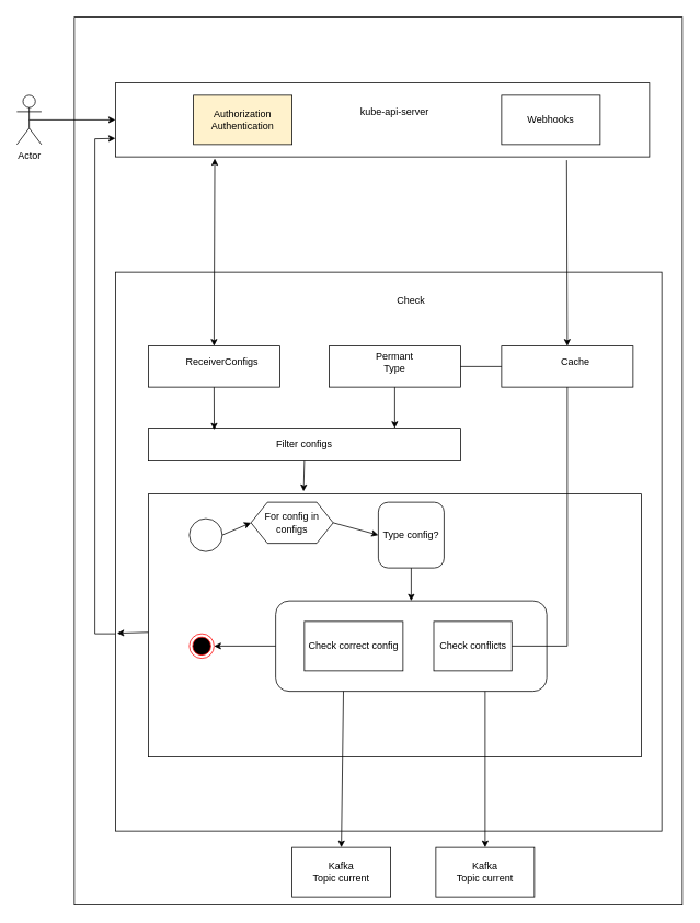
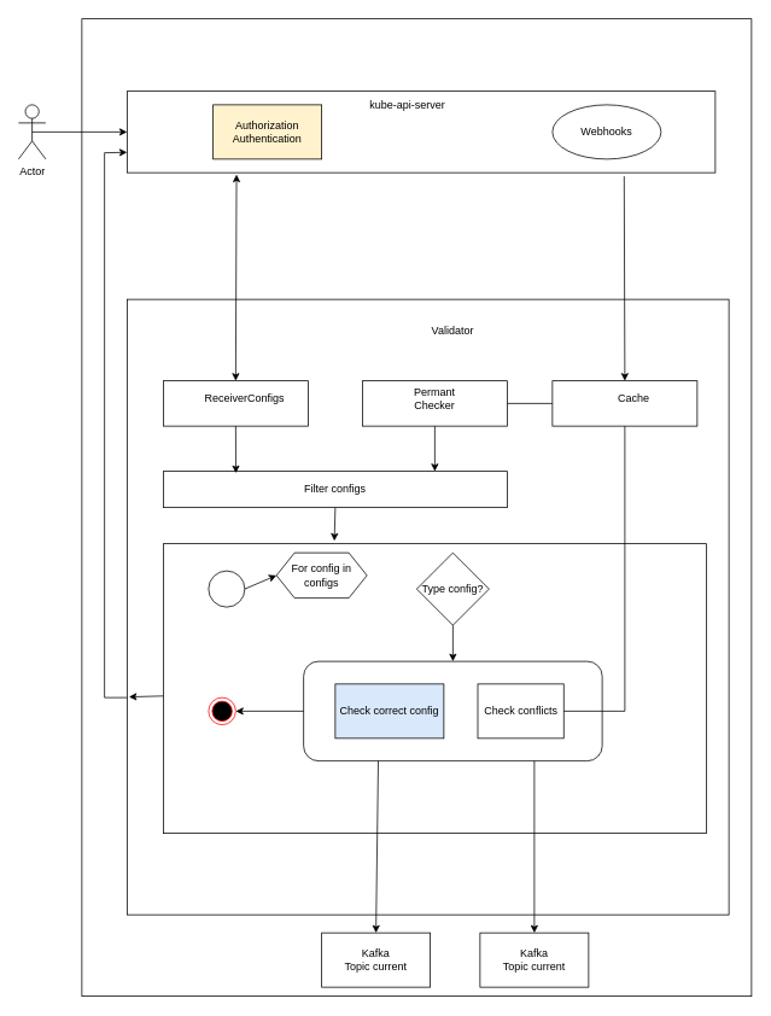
- <mxCell id="4" value="kube-api-server" style="text;html=1;strokeColor=none;fillColor=none;align=center;verticalAlign=middle;whiteSpace=wrap;rounded=0;" vertex="1" parent="1"><mxGeometry x="430" y="120" width="100" height="30" as="geometry" /></mxCell>
+ <mxCell id="4" value="kube-api-server" style="text;html=1;strokeColor=none;fillColor=none;align=center;verticalAlign=middle;whiteSpace=wrap;rounded=0;" vertex="1" parent="1"><mxGeometry x="400" y="100" width="100" height="30" as="geometry" /></mxCell>
- <mxCell id="42" value="Webhooks" style="rounded=0;whiteSpace=wrap;html=1;" vertex="1" parent="1"><mxGeometry x="610" y="115" width="120" height="60" as="geometry" /></mxCell>
+ <mxCell id="42" value="Webhooks" style="ellipse;whiteSpace=wrap;html=1;" vertex="1" parent="1"><mxGeometry x="610" y="115" width="120" height="60" as="geometry" /></mxCell>
- <mxCell id="6" value="Check" style="text;html=1;strokeColor=none;fillColor=none;align=center;verticalAlign=middle;whiteSpace=wrap;rounded=0;" vertex="1" parent="1"><mxGeometry x="470" y="350" width="60" height="30" as="geometry" /></mxCell>
+ <mxCell id="6" value="Validator" style="text;html=1;strokeColor=none;fillColor=none;align=center;verticalAlign=middle;whiteSpace=wrap;rounded=0;" vertex="1" parent="1"><mxGeometry x="470" y="350" width="60" height="30" as="geometry" /></mxCell>
- <mxCell id="15" value="Permant Type" style="text;html=1;strokeColor=none;fillColor=none;align=center;verticalAlign=middle;whiteSpace=wrap;rounded=0;" vertex="1" parent="1"><mxGeometry x="450" y="425" width="60" height="30" as="geometry" /></mxCell>
+ <mxCell id="15" value="Permant Checker" style="text;html=1;strokeColor=none;fillColor=none;align=center;verticalAlign=middle;whiteSpace=wrap;rounded=0;" vertex="1" parent="1"><mxGeometry x="450" y="425" width="60" height="30" as="geometry" /></mxCell>
- <mxCell id="38" value="" style="endArrow=classic;html=1;rounded=0;exitX=1;exitY=0.5;exitDx=0;exitDy=0;entryX=0;entryY=0.5;entryDx=0;entryDy=0;" edge="1" parent="1" source="36" target="26"><mxGeometry width="50" height="50" relative="1" as="geometry"><mxPoint x="395" y="610" as="sourcePoint" /><mxPoint x="445" y="560" as="targetPoint" /></mxGeometry></mxCell>
- <mxCell id="26" value="Type config?" style="whiteSpace=wrap;html=1;rounded=1;" vertex="1" parent="1"><mxGeometry x="460" y="610" width="80" height="80" as="geometry" /></mxCell>
+ <mxCell id="26" value="Type config?" style="rhombus;whiteSpace=wrap;html=1;" vertex="1" parent="1"><mxGeometry x="460" y="610" width="80" height="80" as="geometry" /></mxCell>
- <mxCell id="28" value="Check correct config" style="rounded=0;whiteSpace=wrap;html=1;" vertex="1" parent="1"><mxGeometry x="370" y="755" width="120" height="60" as="geometry" /></mxCell>
+ <mxCell id="28" value="Check correct config" style="rounded=0;whiteSpace=wrap;html=1;fillColor=#dae8fc;" vertex="1" parent="1"><mxGeometry x="370" y="755" width="120" height="60" as="geometry" /></mxCell>
